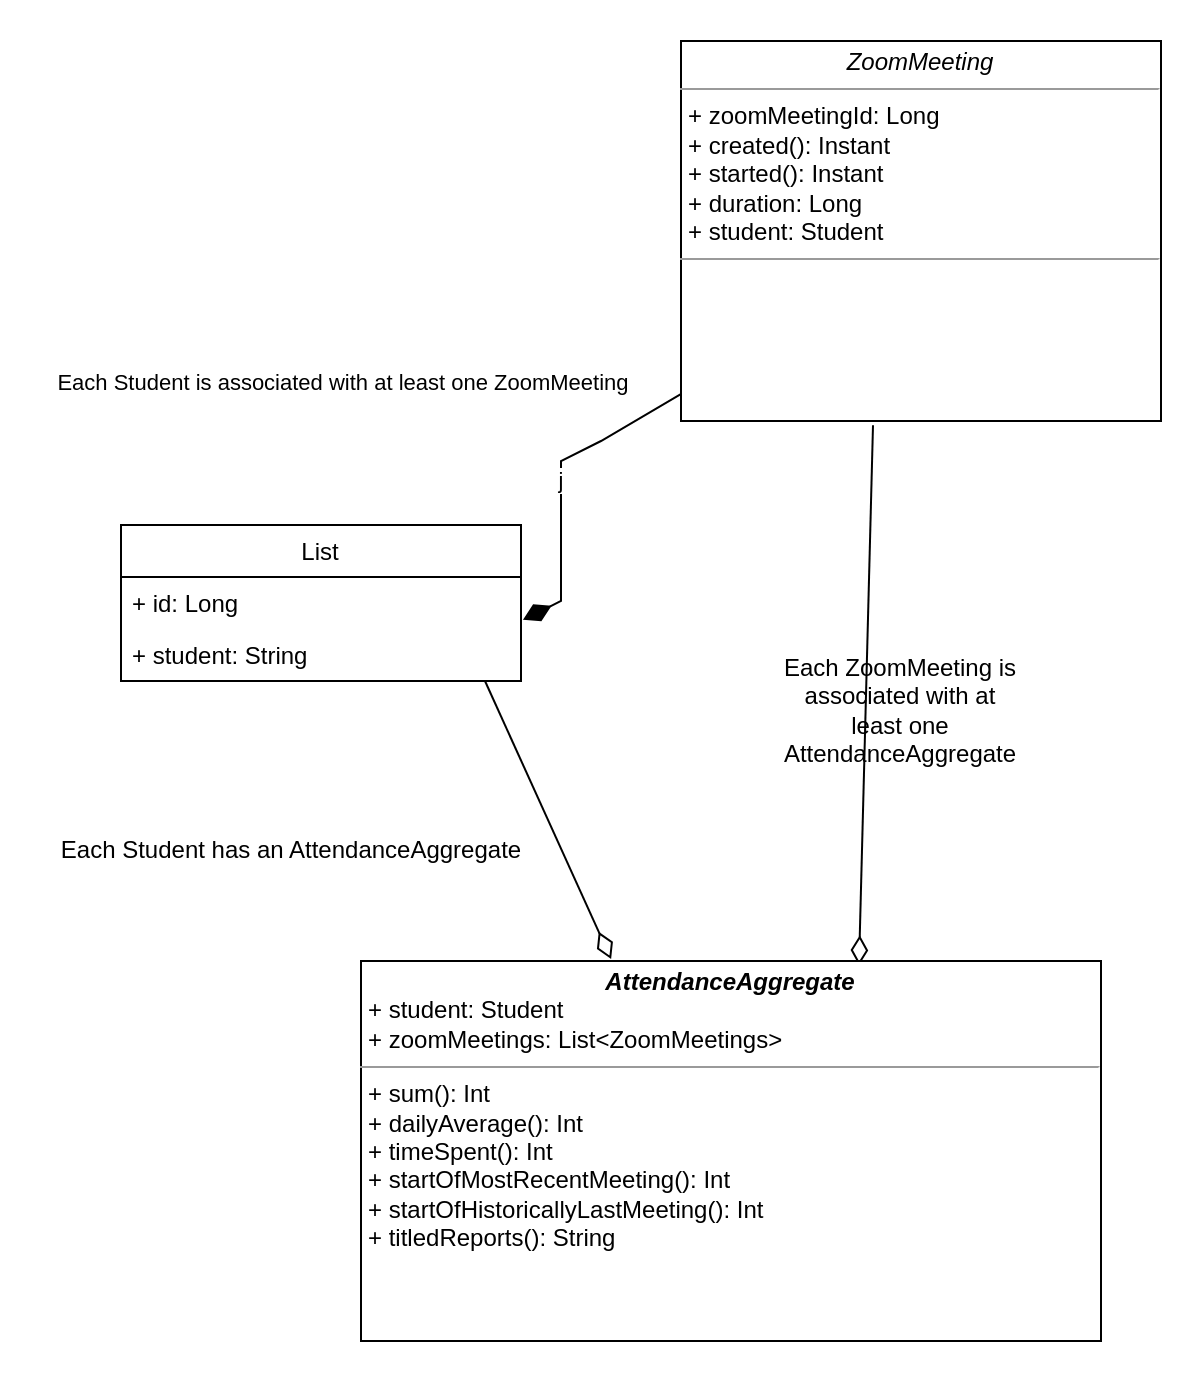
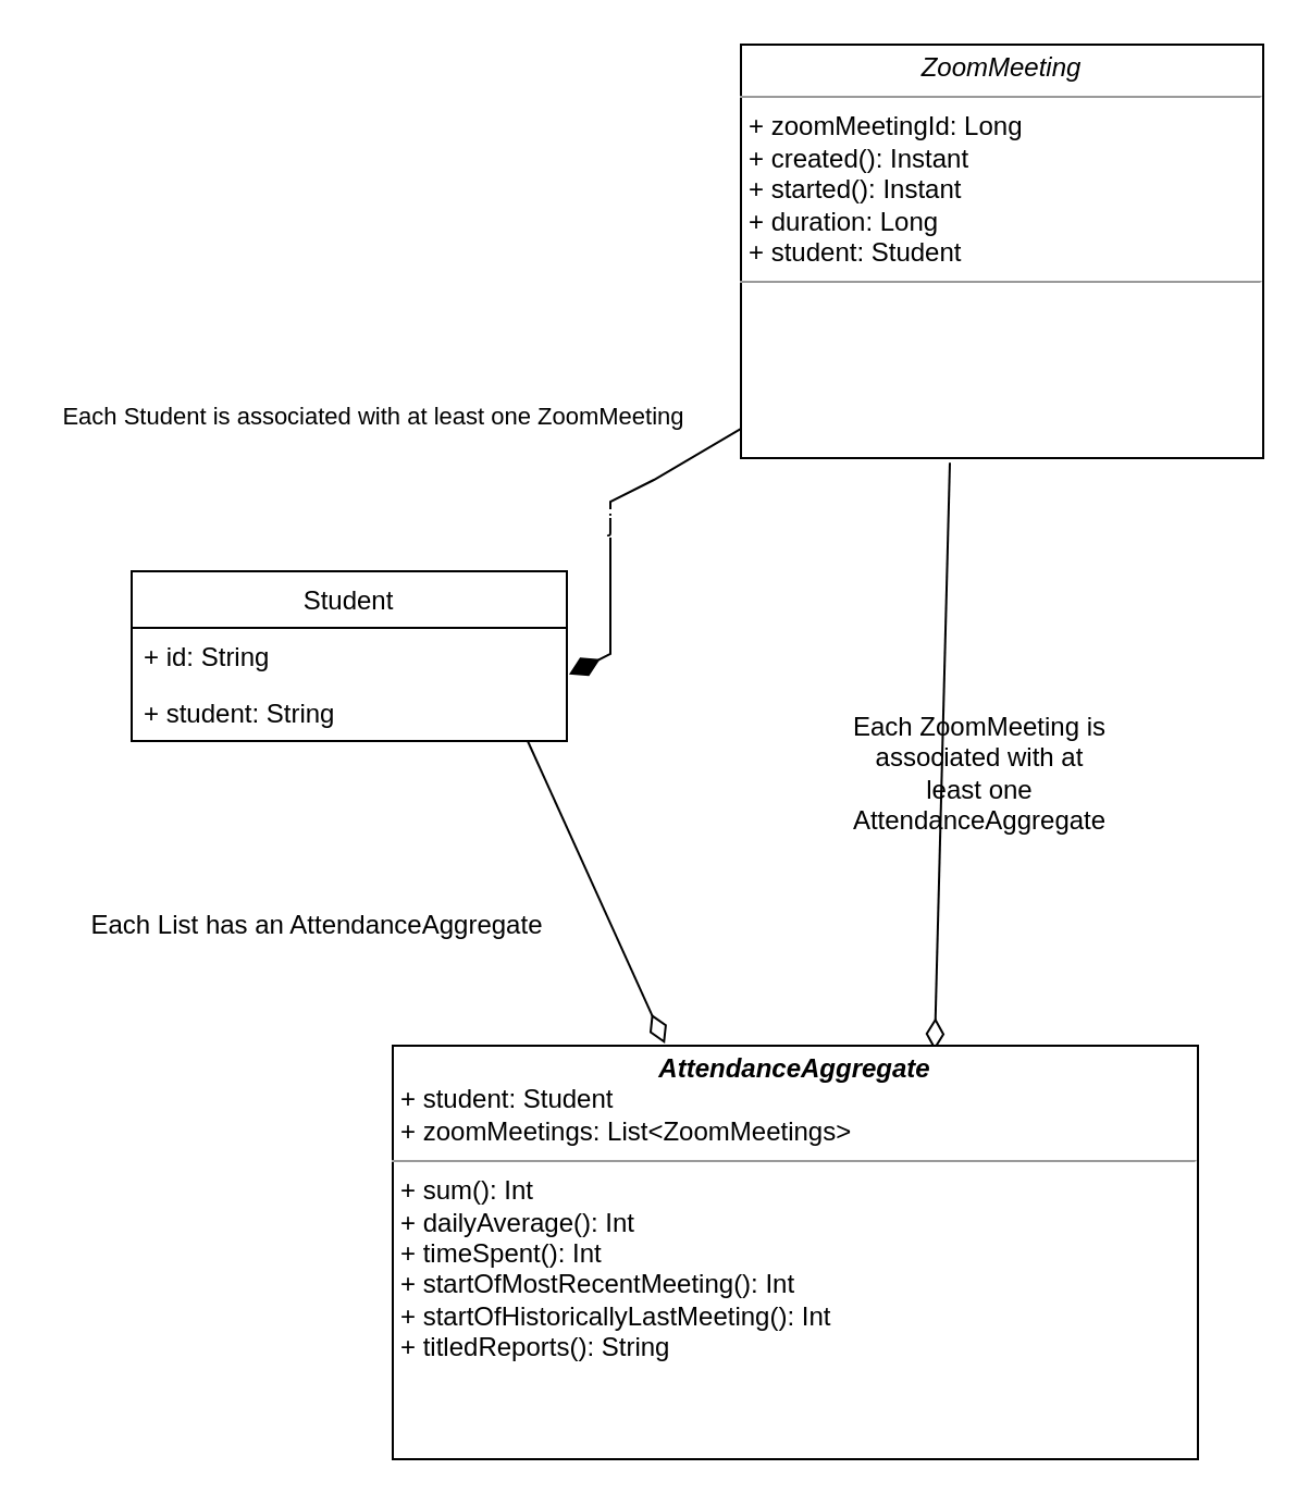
- <mxCell id="10" value="List" style="swimlane;fontStyle=0;childLayout=stackLayout;horizontal=1;startSize=26;fillColor=none;horizontalStack=0;resizeParent=1;resizeParentMax=0;resizeLast=0;collapsible=1;marginBottom=0;" vertex="1" parent="1"><mxGeometry x="60" y="262" width="200" height="78" as="geometry" /></mxCell>
+ <mxCell id="10" value="Student" style="swimlane;fontStyle=0;childLayout=stackLayout;horizontal=1;startSize=26;fillColor=none;horizontalStack=0;resizeParent=1;resizeParentMax=0;resizeLast=0;collapsible=1;marginBottom=0;" vertex="1" parent="1"><mxGeometry x="60" y="262" width="200" height="78" as="geometry" /></mxCell>
- <mxCell id="11" value="+ id: Long" style="text;strokeColor=none;fillColor=none;align=left;verticalAlign=top;spacingLeft=4;spacingRight=4;overflow=hidden;rotatable=0;points=[[0,0.5],[1,0.5]];portConstraint=eastwest;" vertex="1" parent="10"><mxGeometry y="26" width="200" height="26" as="geometry" /></mxCell>
+ <mxCell id="11" value="+ id: String" style="text;strokeColor=none;fillColor=none;align=left;verticalAlign=top;spacingLeft=4;spacingRight=4;overflow=hidden;rotatable=0;points=[[0,0.5],[1,0.5]];portConstraint=eastwest;" vertex="1" parent="10"><mxGeometry y="26" width="200" height="26" as="geometry" /></mxCell>
- <mxCell id="9" value="Each Student has an AttendanceAggregate" style="text;html=1;resizable=0;autosize=1;align=center;verticalAlign=middle;points=[];fillColor=none;strokeColor=none;rounded=0;" parent="1" vertex="1"><mxGeometry x="20" y="410" width="250" height="30" as="geometry" /></mxCell>
+ <mxCell id="9" value="Each List has an AttendanceAggregate" style="text;html=1;resizable=0;autosize=1;align=center;verticalAlign=middle;points=[];fillColor=none;strokeColor=none;rounded=0;" parent="1" vertex="1"><mxGeometry x="20" y="410" width="250" height="30" as="geometry" /></mxCell>
